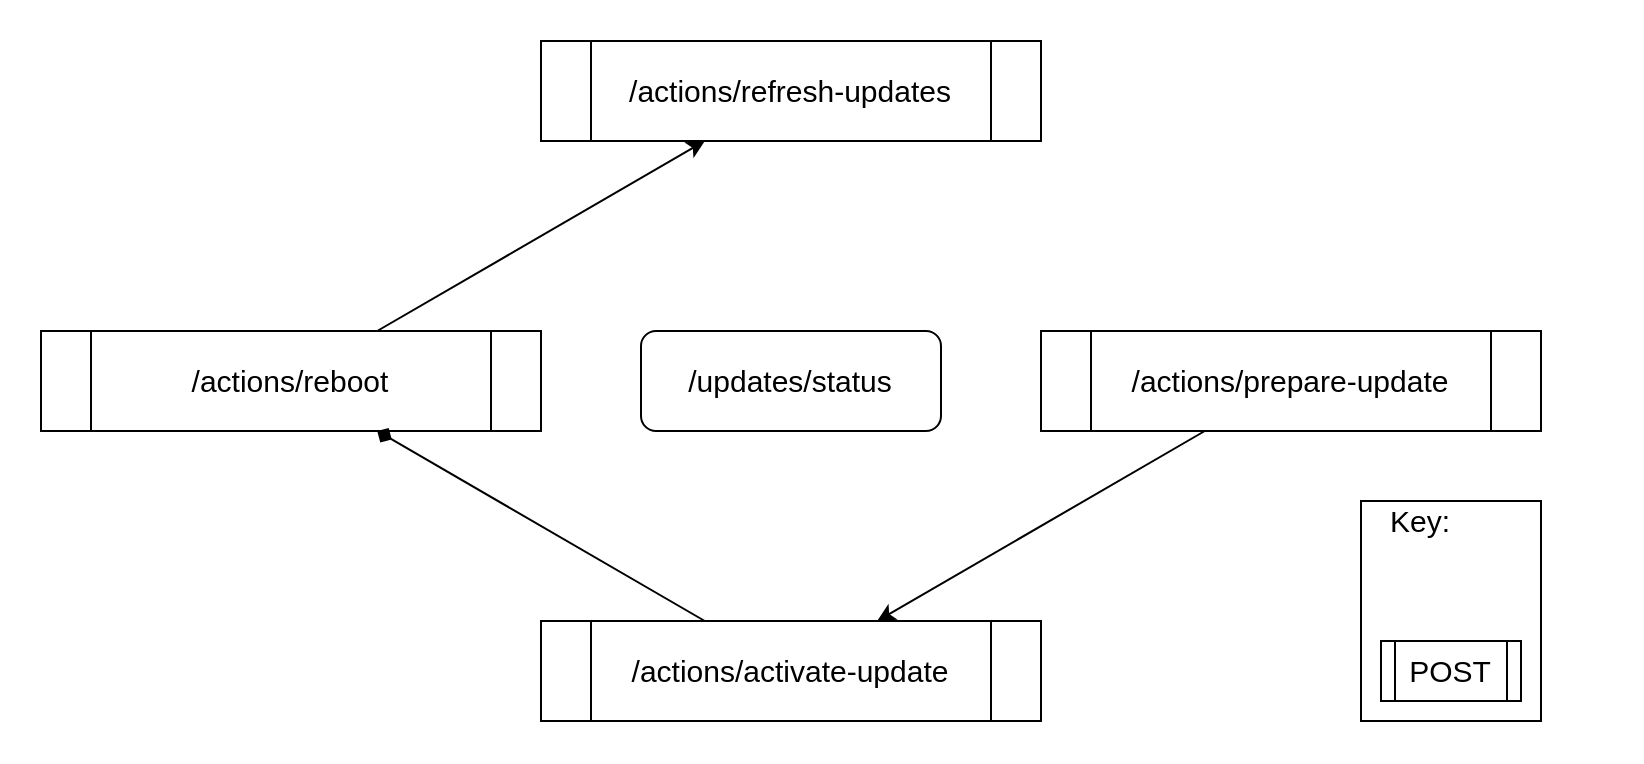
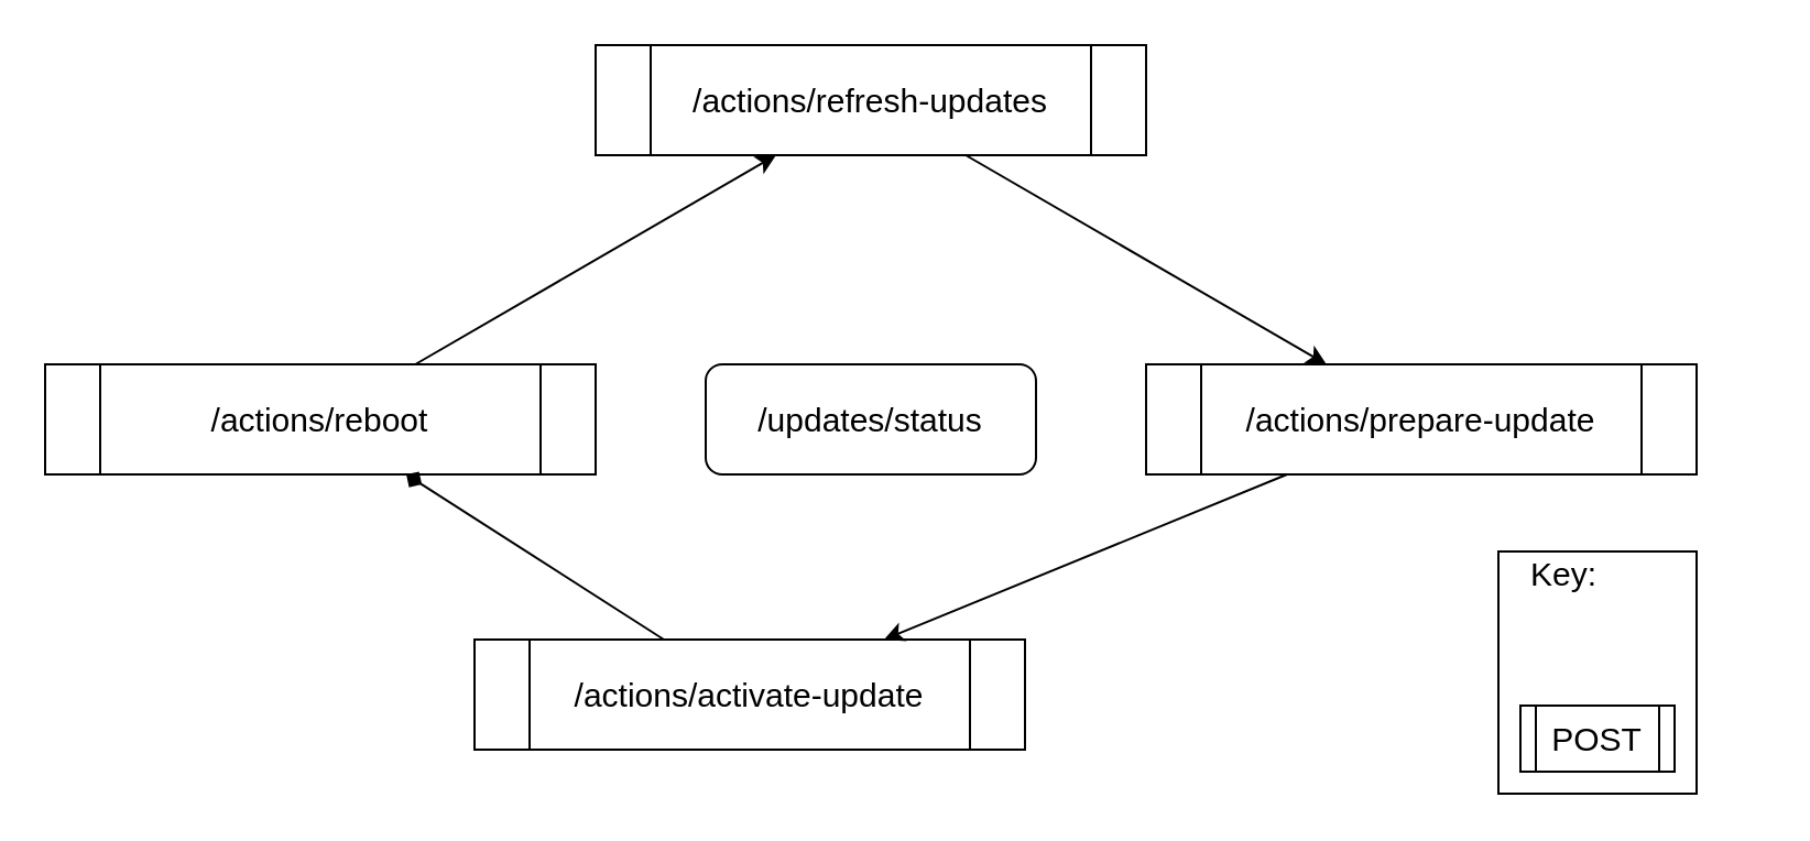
+ <mxCell id="7" value="" style="endArrow=classic;html=1;fontSize=15;" edge="1" parent="1" source="3" target="4"><mxGeometry width="50" height="50" relative="1" as="geometry"><mxPoint x="20" y="420" as="sourcePoint" /><mxPoint x="70" y="370" as="targetPoint" /></mxGeometry></mxCell>
- <mxCell id="5" value="/actions/activate-update" style="shape=process;whiteSpace=wrap;html=1;backgroundOutline=1;fontSize=15;" vertex="1" parent="1"><mxGeometry x="270" y="310" width="250" height="50" as="geometry" /></mxCell>
+ <mxCell id="5" value="/actions/activate-update" style="shape=process;whiteSpace=wrap;html=1;backgroundOutline=1;fontSize=15;" vertex="1" parent="1"><mxGeometry x="215" y="290" width="250" height="50" as="geometry" /></mxCell>
